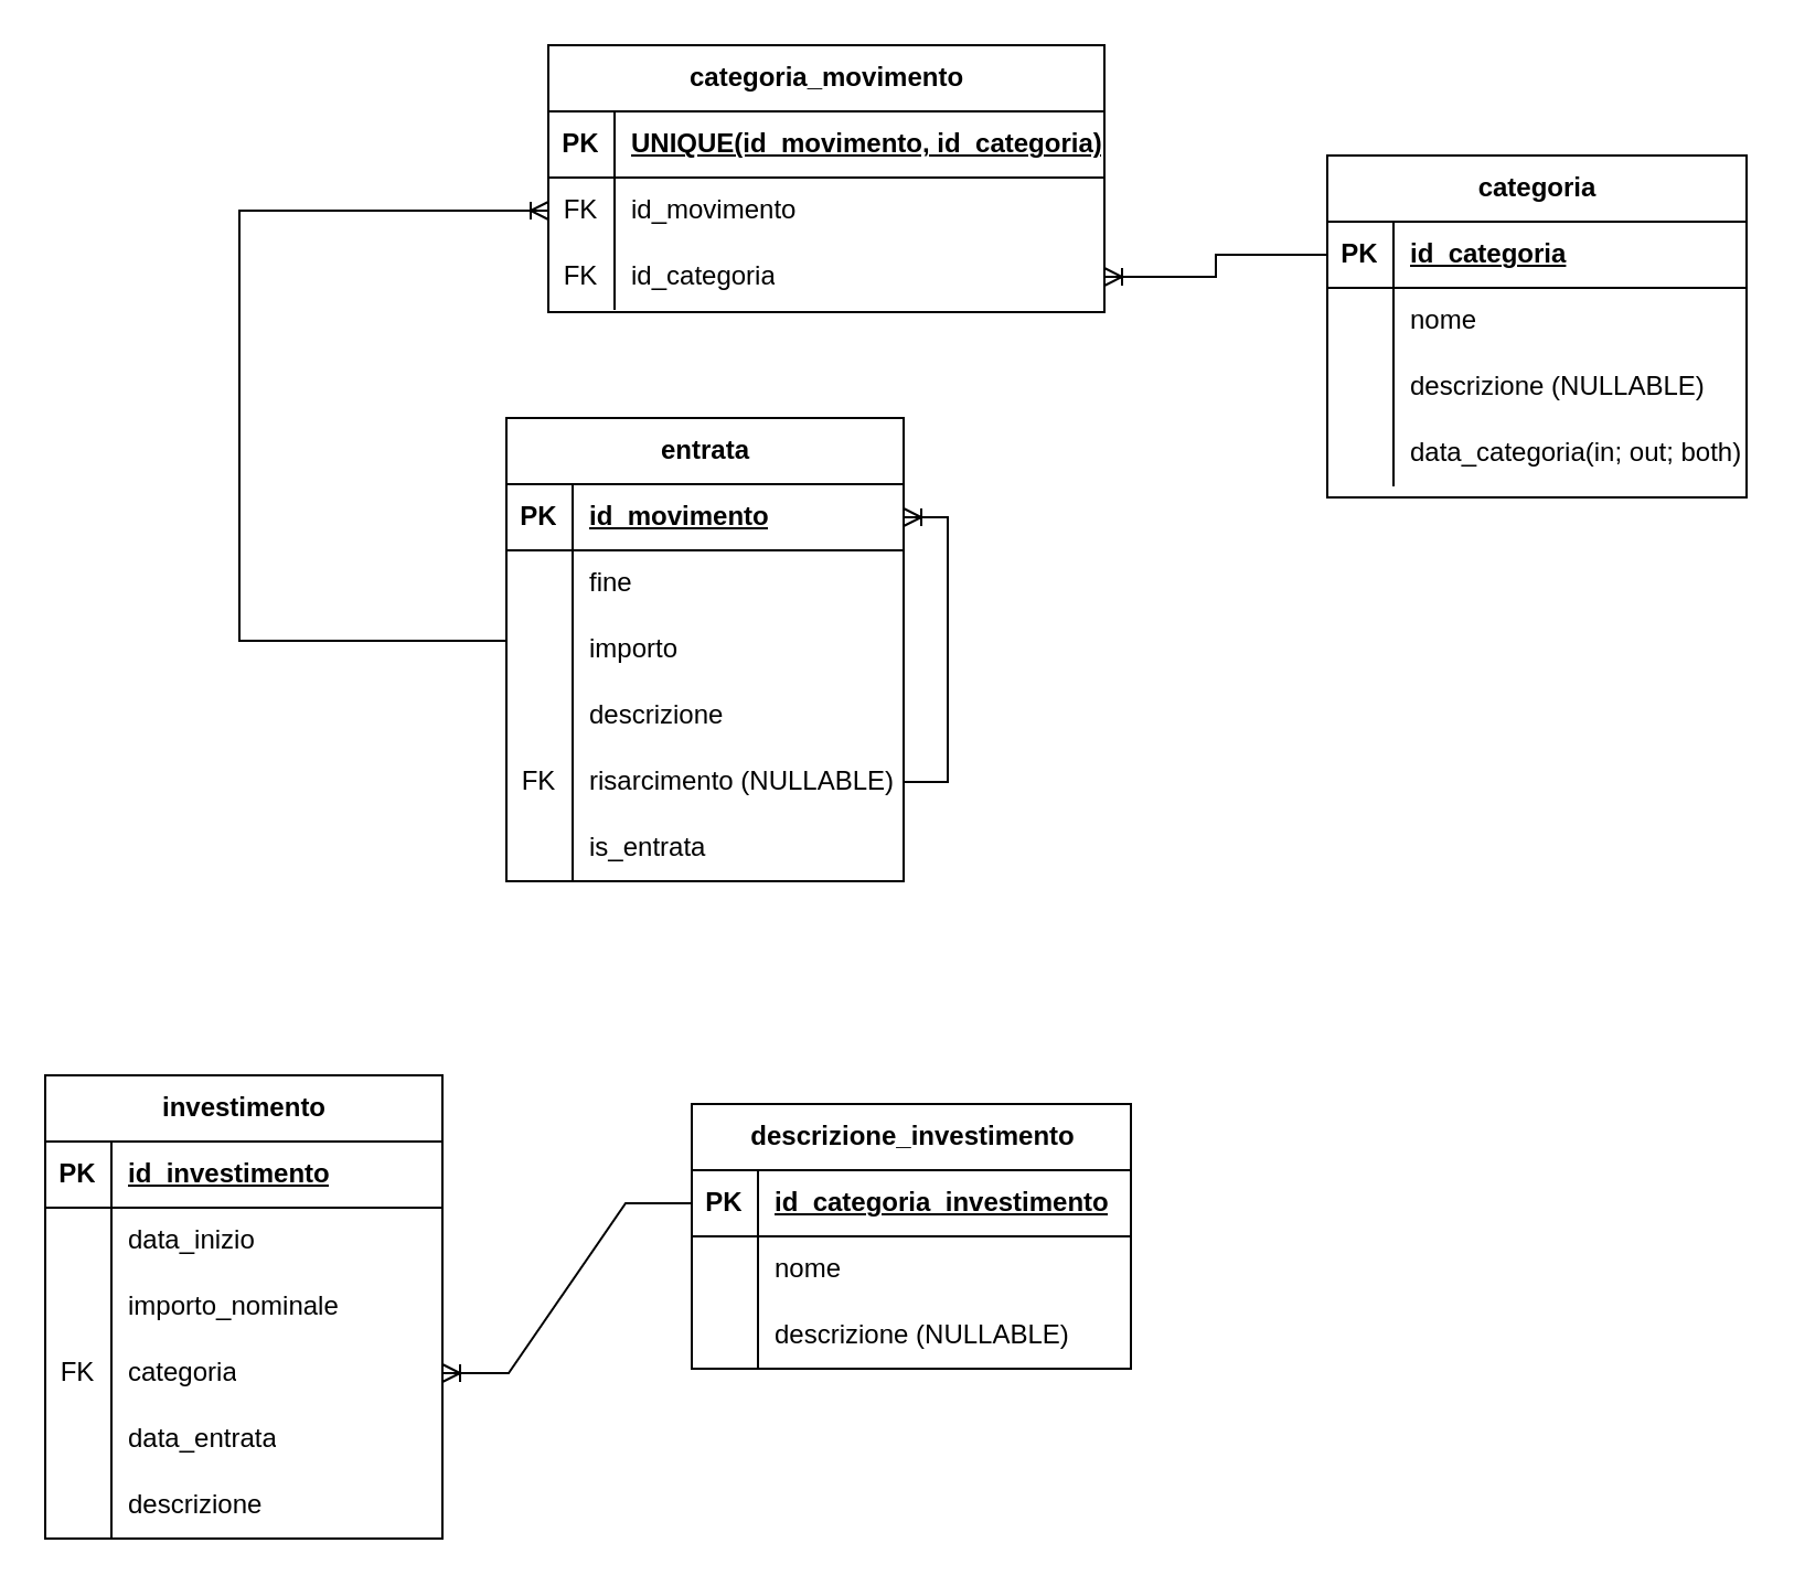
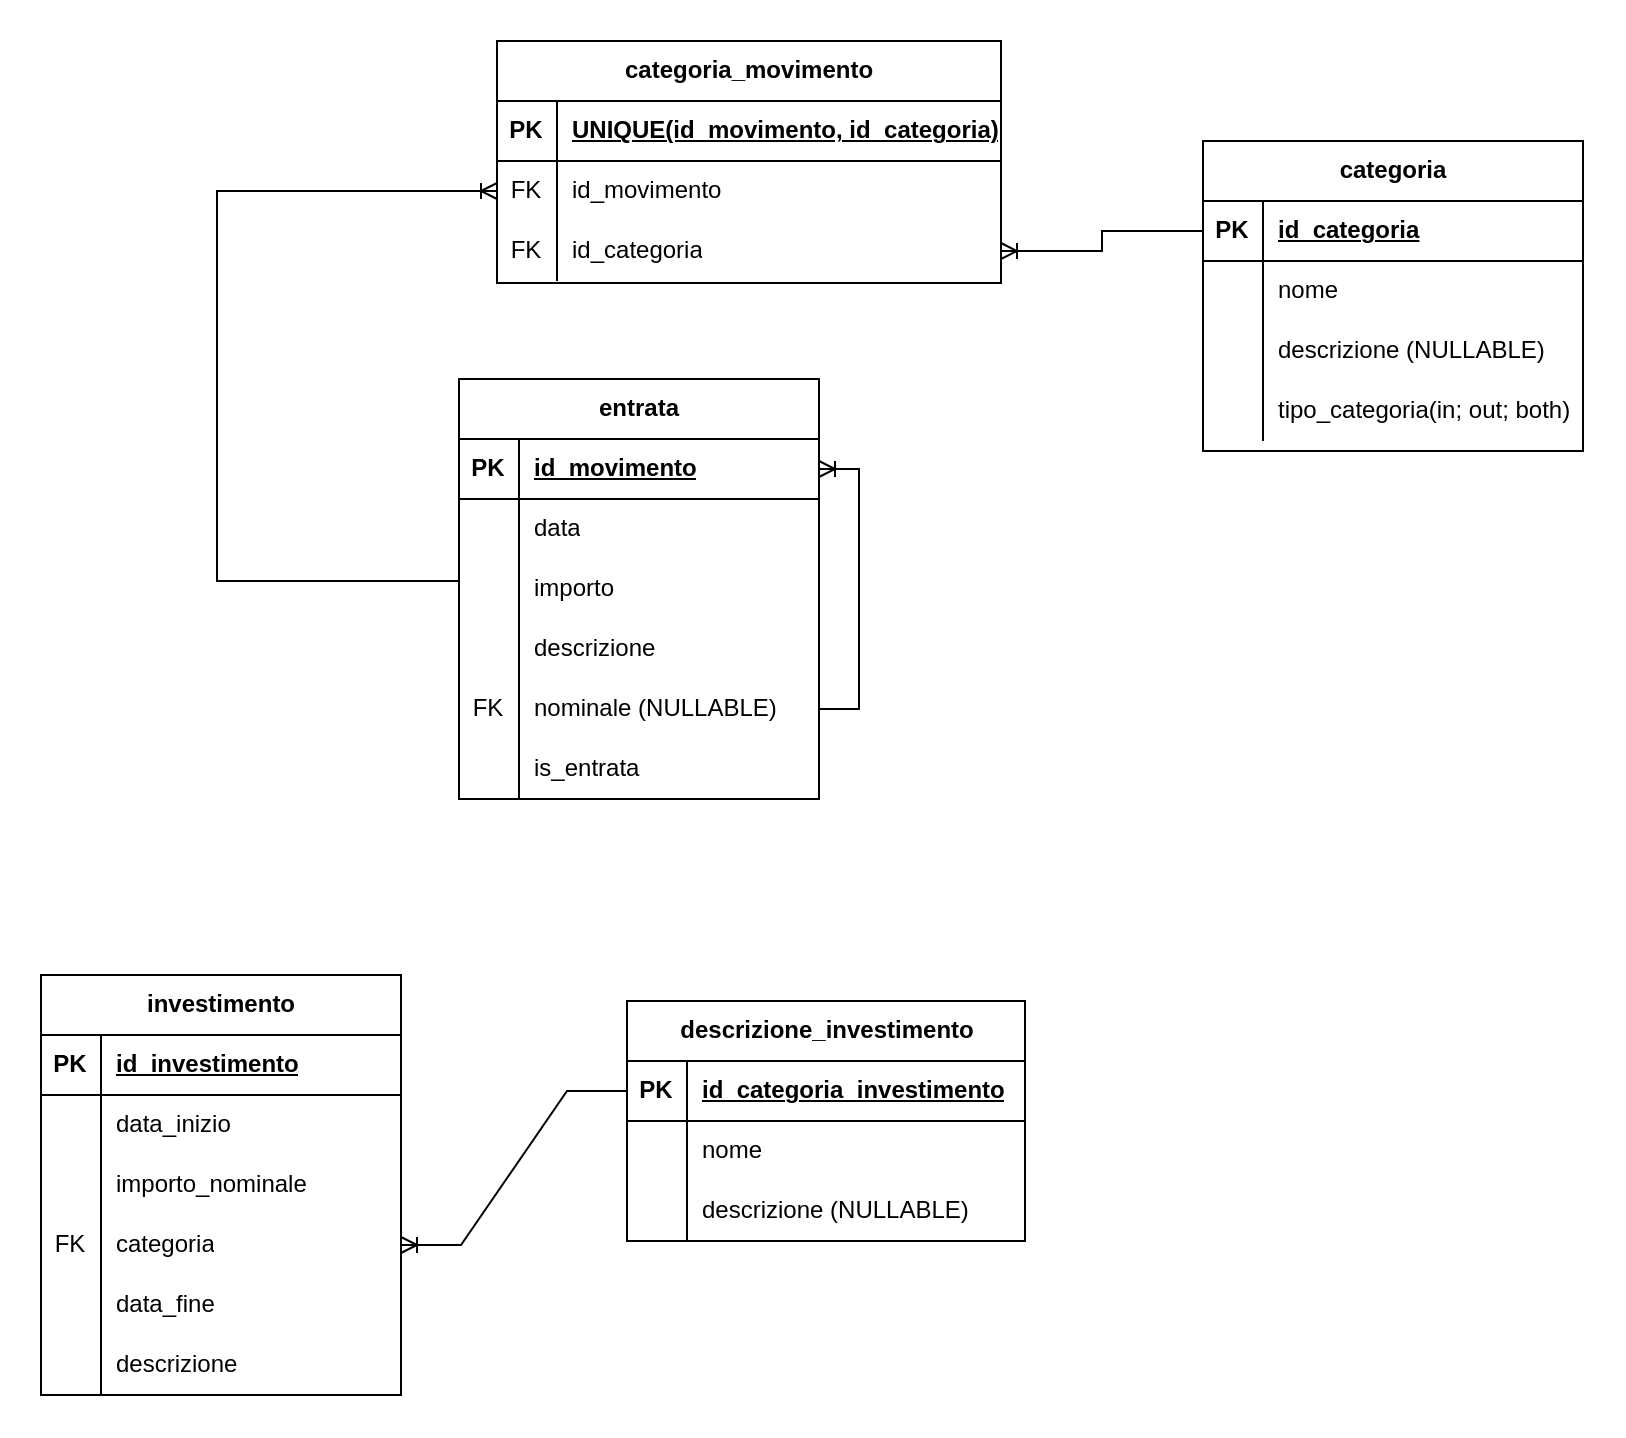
- <mxCell id="34" value="data_categoria(in; out; both)" style="shape=partialRectangle;connectable=0;fillColor=none;top=0;left=0;bottom=0;right=0;align=left;spacingLeft=6;overflow=hidden;whiteSpace=wrap;html=1;" parent="32" vertex="1"><mxGeometry x="30" width="160" height="30" as="geometry"><mxRectangle width="160" height="30" as="alternateBounds" /></mxGeometry></mxCell>
+ <mxCell id="34" value="tipo_categoria(in; out; both)" style="shape=partialRectangle;connectable=0;fillColor=none;top=0;left=0;bottom=0;right=0;align=left;spacingLeft=6;overflow=hidden;whiteSpace=wrap;html=1;" parent="32" vertex="1"><mxGeometry x="30" width="160" height="30" as="geometry"><mxRectangle width="160" height="30" as="alternateBounds" /></mxGeometry></mxCell>
- <mxCell id="8" value="fine" style="shape=partialRectangle;connectable=0;fillColor=none;top=0;left=0;bottom=0;right=0;align=left;spacingLeft=6;overflow=hidden;whiteSpace=wrap;html=1;" parent="6" vertex="1"><mxGeometry x="30" width="150" height="30" as="geometry"><mxRectangle width="150" height="30" as="alternateBounds" /></mxGeometry></mxCell>
+ <mxCell id="8" value="data" style="shape=partialRectangle;connectable=0;fillColor=none;top=0;left=0;bottom=0;right=0;align=left;spacingLeft=6;overflow=hidden;whiteSpace=wrap;html=1;" parent="6" vertex="1"><mxGeometry x="30" width="150" height="30" as="geometry"><mxRectangle width="150" height="30" as="alternateBounds" /></mxGeometry></mxCell>
- <mxCell id="18" value="risarcimento (NULLABLE)" style="shape=partialRectangle;connectable=0;fillColor=none;top=0;left=0;bottom=0;right=0;align=left;spacingLeft=6;overflow=hidden;whiteSpace=wrap;html=1;" parent="16" vertex="1"><mxGeometry x="30" width="150" height="30" as="geometry"><mxRectangle width="150" height="30" as="alternateBounds" /></mxGeometry></mxCell>
+ <mxCell id="18" value="nominale (NULLABLE)" style="shape=partialRectangle;connectable=0;fillColor=none;top=0;left=0;bottom=0;right=0;align=left;spacingLeft=6;overflow=hidden;whiteSpace=wrap;html=1;" parent="16" vertex="1"><mxGeometry x="30" width="150" height="30" as="geometry"><mxRectangle width="150" height="30" as="alternateBounds" /></mxGeometry></mxCell>
- <mxCell id="50" value="data_entrata" style="shape=partialRectangle;connectable=0;fillColor=none;top=0;left=0;bottom=0;right=0;align=left;spacingLeft=6;overflow=hidden;whiteSpace=wrap;html=1;" parent="48" vertex="1"><mxGeometry x="30" width="150" height="30" as="geometry"><mxRectangle width="150" height="30" as="alternateBounds" /></mxGeometry></mxCell>
+ <mxCell id="50" value="data_fine" style="shape=partialRectangle;connectable=0;fillColor=none;top=0;left=0;bottom=0;right=0;align=left;spacingLeft=6;overflow=hidden;whiteSpace=wrap;html=1;" parent="48" vertex="1"><mxGeometry x="30" width="150" height="30" as="geometry"><mxRectangle width="150" height="30" as="alternateBounds" /></mxGeometry></mxCell>
